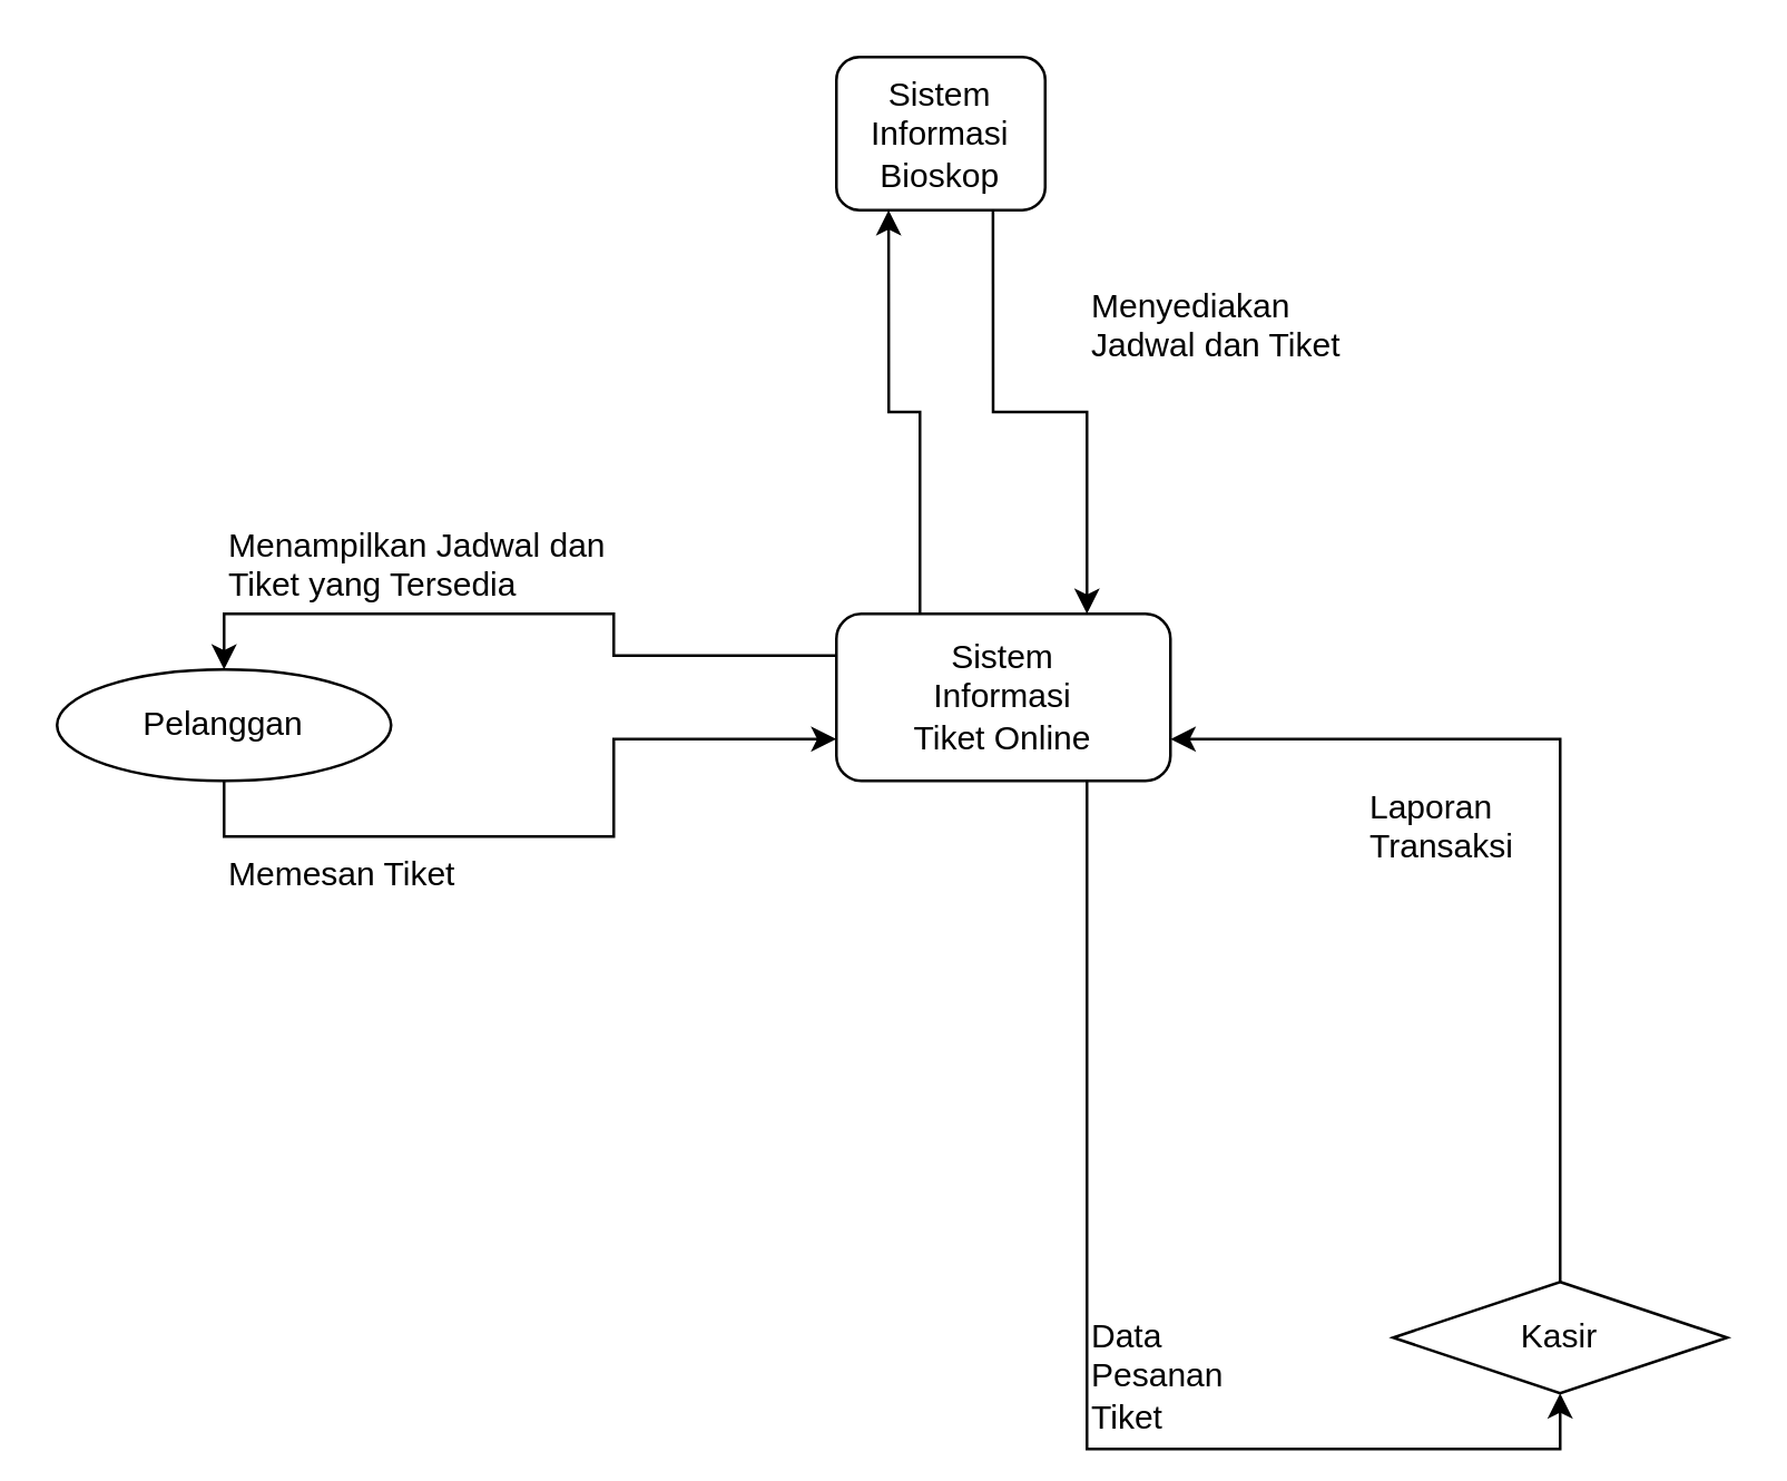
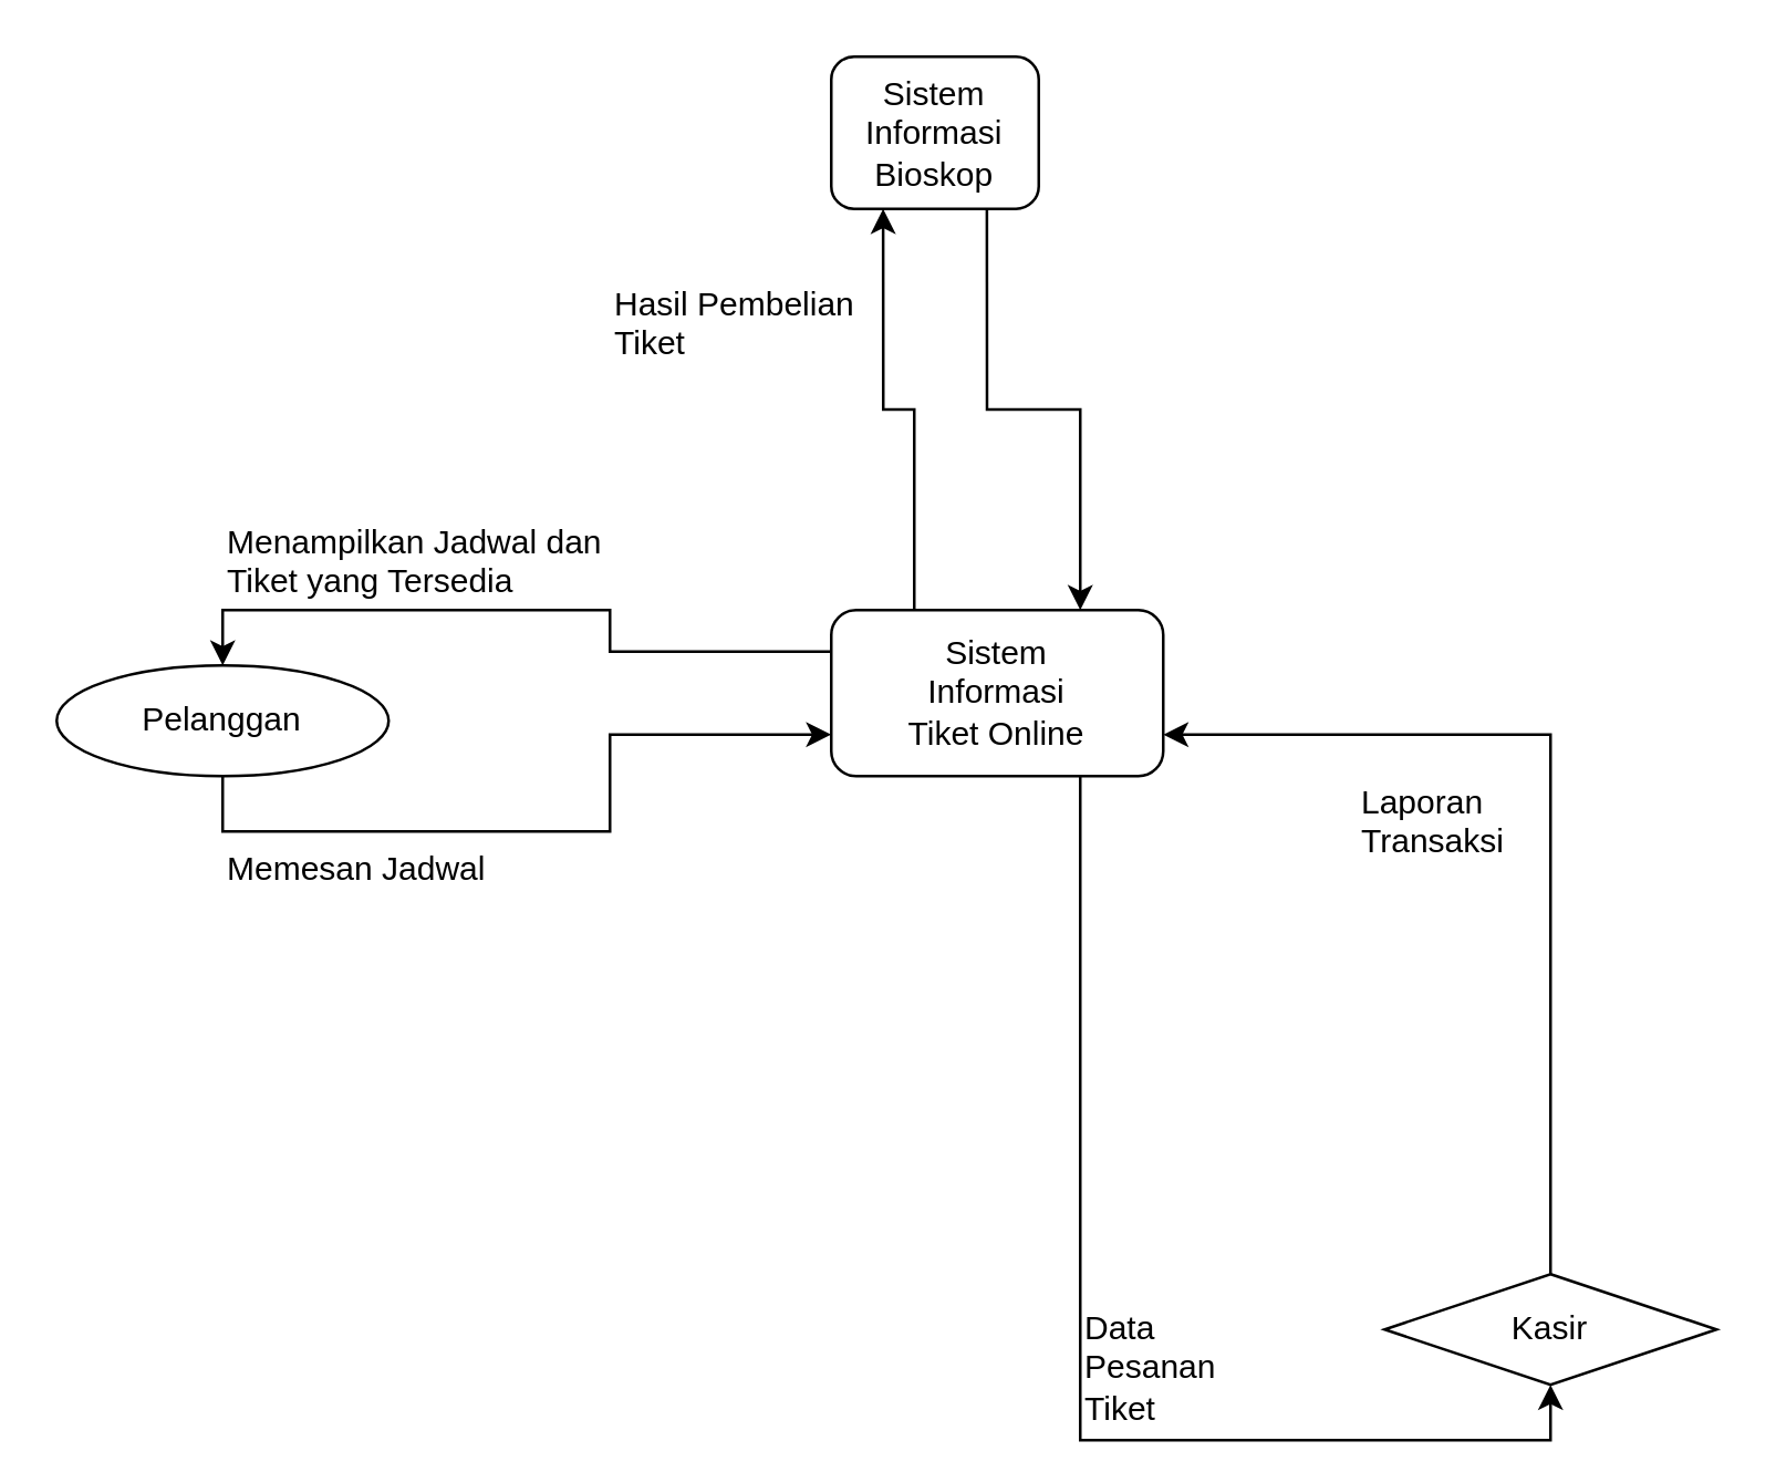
+ <mxCell id="8" value="Hasil Pembelian&lt;br&gt;&lt;div&gt;Tiket&lt;/div&gt;" style="text;html=1;resizable=0;points=[];autosize=1;align=left;verticalAlign=top;spacingTop=-4;" parent="1" vertex="1"><mxGeometry x="220" y="100" width="110" height="30" as="geometry" /></mxCell>
- <mxCell id="4" value="&lt;div&gt;Menyediakan&lt;/div&gt;&lt;div&gt;Jadwal dan Tiket&lt;br&gt;&lt;/div&gt;" style="text;html=1;resizable=0;points=[];autosize=1;align=left;verticalAlign=top;spacingTop=-4;" parent="1" vertex="1"><mxGeometry x="390" y="100" width="120" height="30" as="geometry" /></mxCell>
- <mxCell id="12" value="&lt;div&gt;Memesan Tiket&lt;/div&gt;" style="text;html=1;resizable=0;points=[];autosize=1;align=left;verticalAlign=top;spacingTop=-4;" parent="1" vertex="1"><mxGeometry x="80" y="304" width="110" height="20" as="geometry" /></mxCell>
+ <mxCell id="12" value="&lt;div&gt;Memesan Jadwal&lt;/div&gt;" style="text;html=1;resizable=0;points=[];autosize=1;align=left;verticalAlign=top;spacingTop=-4;" parent="1" vertex="1"><mxGeometry x="80" y="304" width="110" height="20" as="geometry" /></mxCell>
